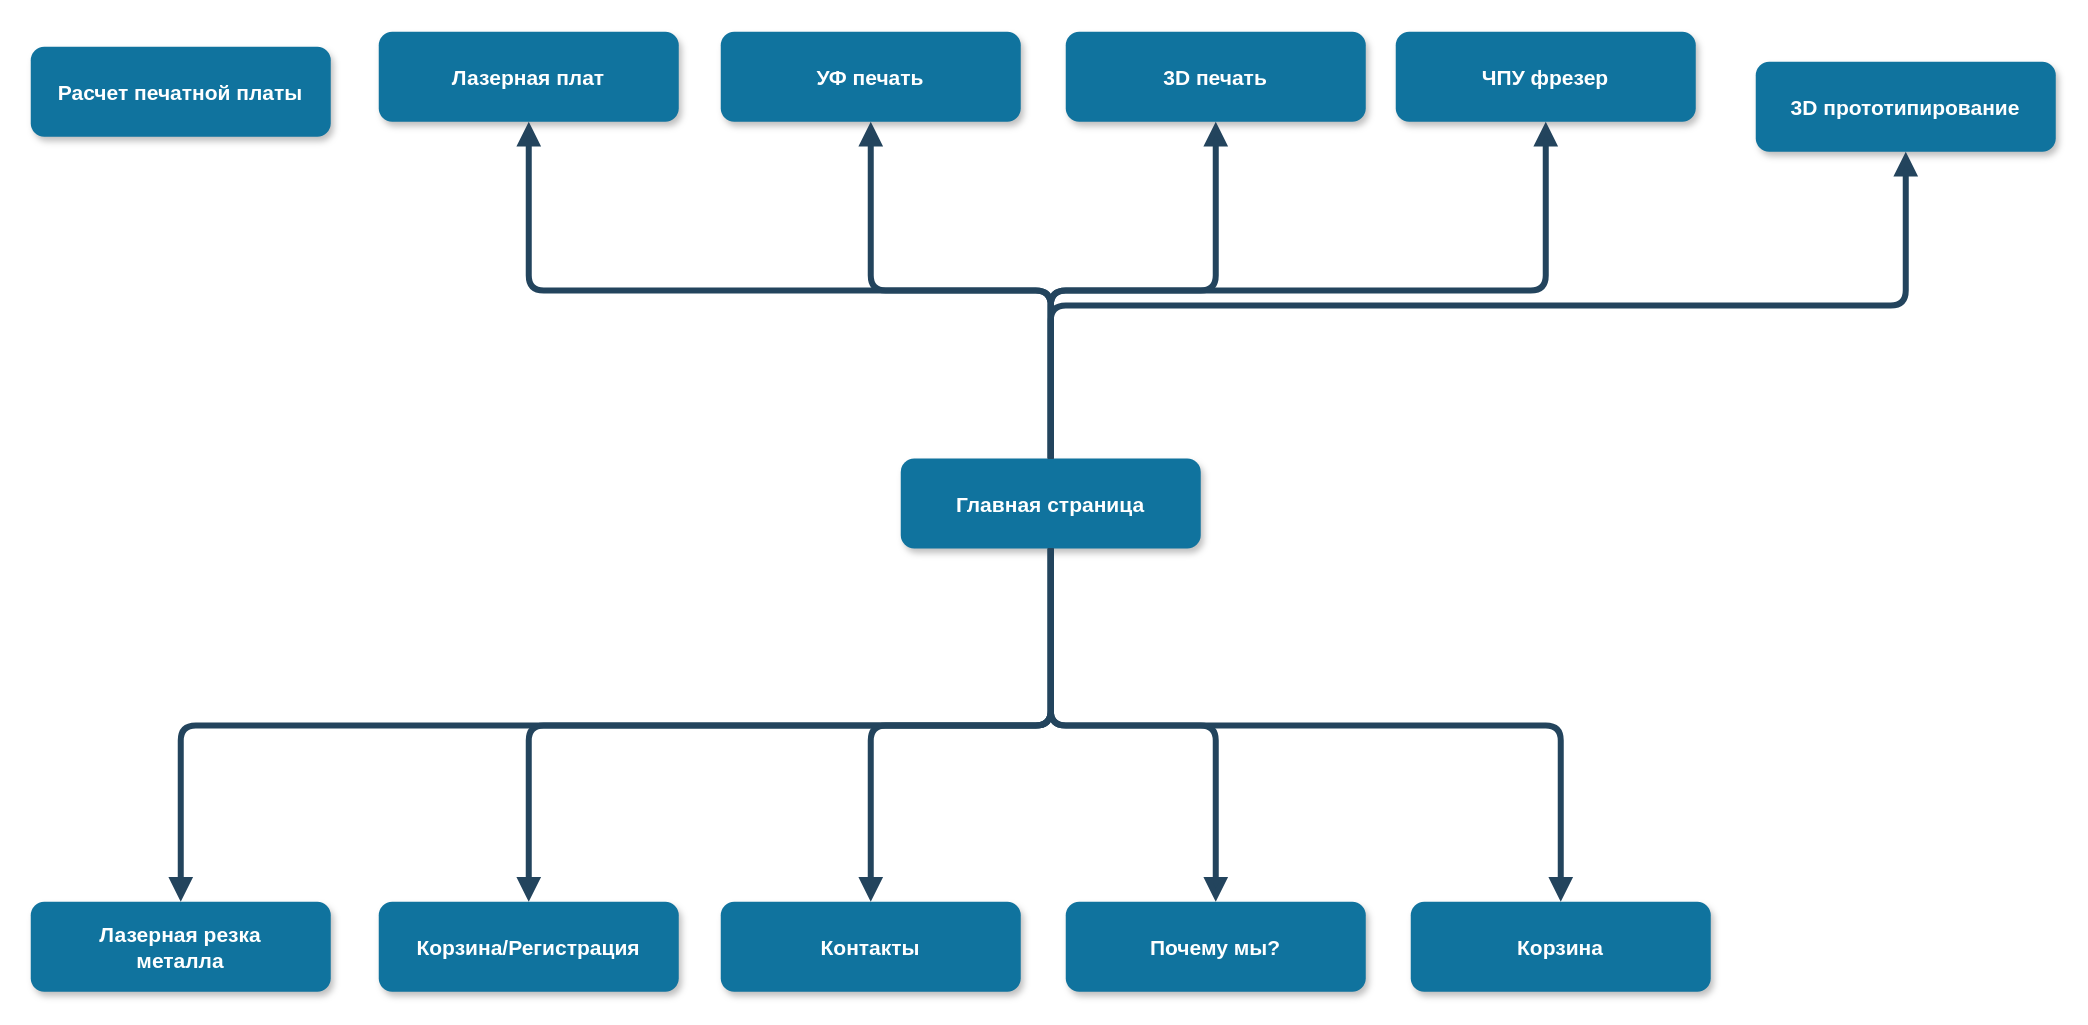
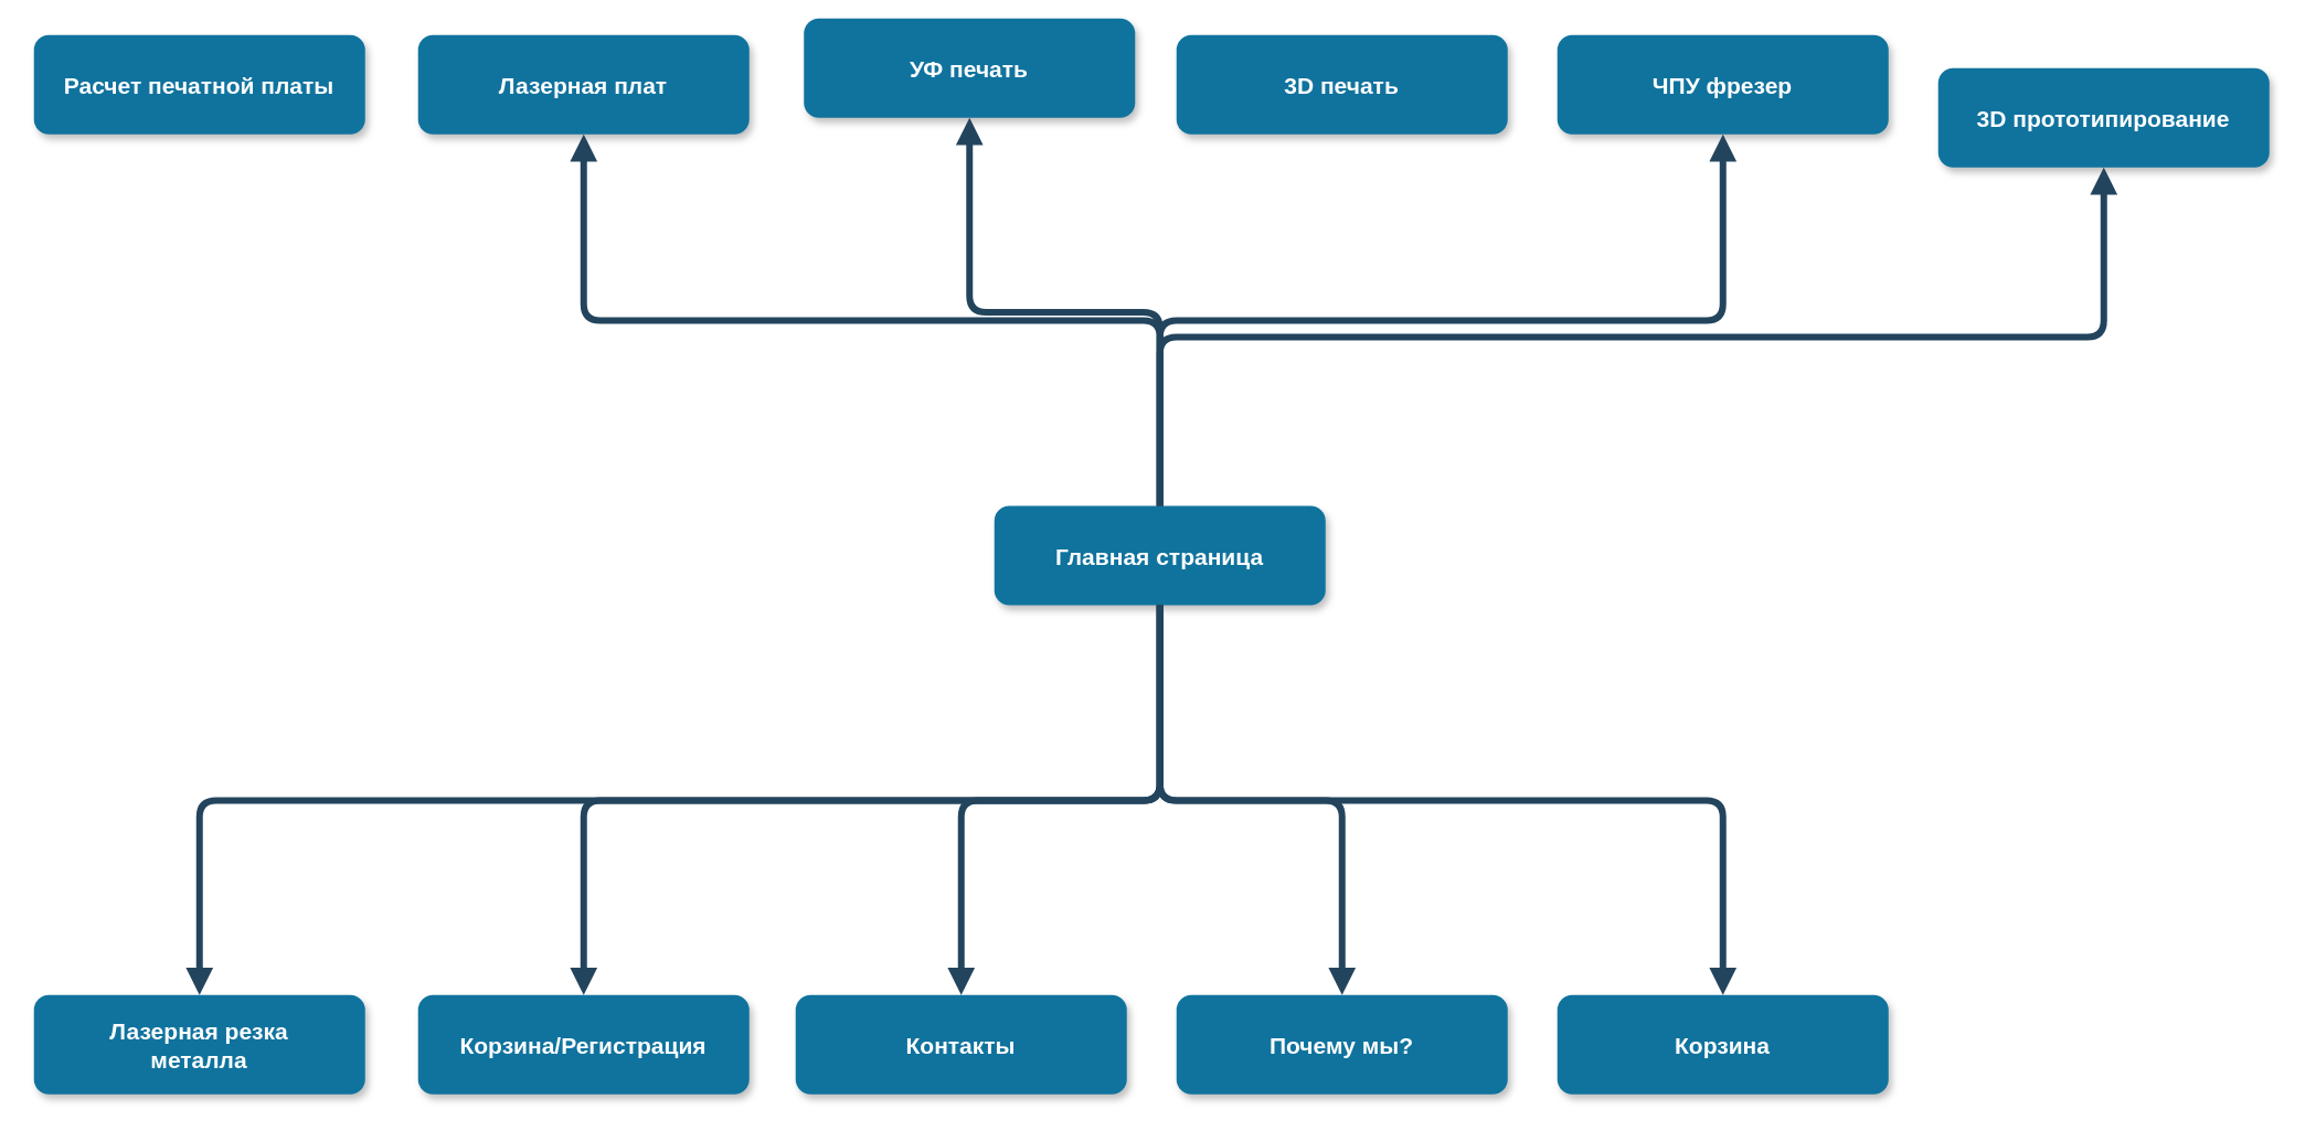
- <mxCell id="14" value="УФ печать" style="rounded=1;fillColor=#10739E;strokeColor=none;shadow=1;gradientColor=none;fontStyle=1;fontColor=#FFFFFF;fontSize=14;" vertex="1" parent="1"><mxGeometry x="480" y="20.5" width="200" height="60" as="geometry" /></mxCell>
+ <mxCell id="14" value="УФ печать" style="rounded=1;fillColor=#10739E;strokeColor=none;shadow=1;gradientColor=none;fontStyle=1;fontColor=#FFFFFF;fontSize=14;" vertex="1" parent="1"><mxGeometry x="485" y="10.5" width="200" height="60" as="geometry" /></mxCell>
- <mxCell id="19" value="ЧПУ фрезер" style="rounded=1;fillColor=#10739E;strokeColor=none;shadow=1;gradientColor=none;fontStyle=1;fontColor=#FFFFFF;fontSize=14;" vertex="1" parent="1"><mxGeometry x="930" y="20.5" width="200" height="60" as="geometry" /></mxCell>
+ <mxCell id="19" value="ЧПУ фрезер" style="rounded=1;fillColor=#10739E;strokeColor=none;shadow=1;gradientColor=none;fontStyle=1;fontColor=#FFFFFF;fontSize=14;" vertex="1" parent="1"><mxGeometry x="940" y="20.5" width="200" height="60" as="geometry" /></mxCell>
- <mxCell id="22" value="Расчет печатной платы" style="rounded=1;fillColor=#10739E;strokeColor=none;shadow=1;gradientColor=none;fontStyle=1;fontColor=#FFFFFF;fontSize=14;" vertex="1" parent="1"><mxGeometry x="20" y="30.5" width="200" height="60" as="geometry" /></mxCell>
+ <mxCell id="22" value="Расчет печатной платы" style="rounded=1;fillColor=#10739E;strokeColor=none;shadow=1;gradientColor=none;fontStyle=1;fontColor=#FFFFFF;fontSize=14;" vertex="1" parent="1"><mxGeometry x="20" y="20.5" width="200" height="60" as="geometry" /></mxCell>
- <mxCell id="18" value="" style="edgeStyle=elbowEdgeStyle;elbow=vertical;strokeWidth=4;endArrow=block;endFill=1;fontStyle=1;strokeColor=#23445D;entryX=0.5;entryY=1;entryDx=0;entryDy=0;exitX=0.5;exitY=0;exitDx=0;exitDy=0;" edge="1" parent="1" target="15" source="2"><mxGeometry x="2002" y="1095.5" width="100" height="100" as="geometry"><mxPoint x="700" y="295" as="sourcePoint" /><mxPoint x="830" y="165" as="targetPoint" /></mxGeometry></mxCell>
